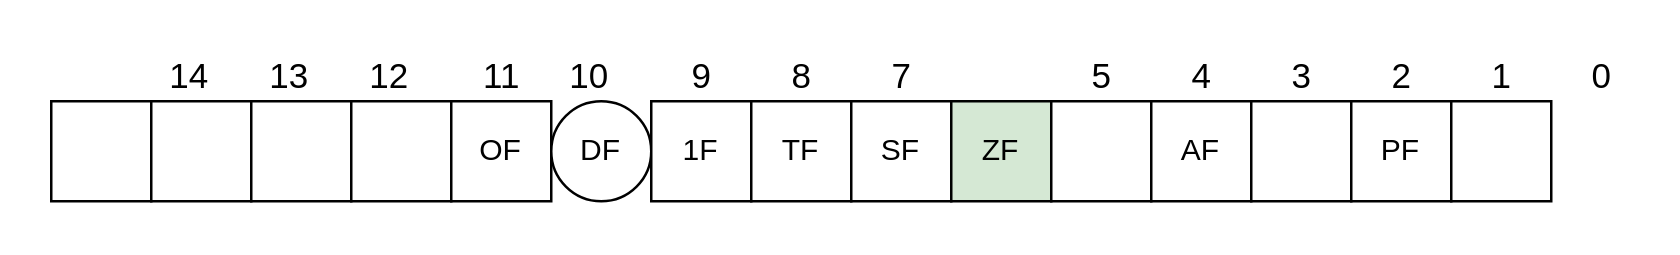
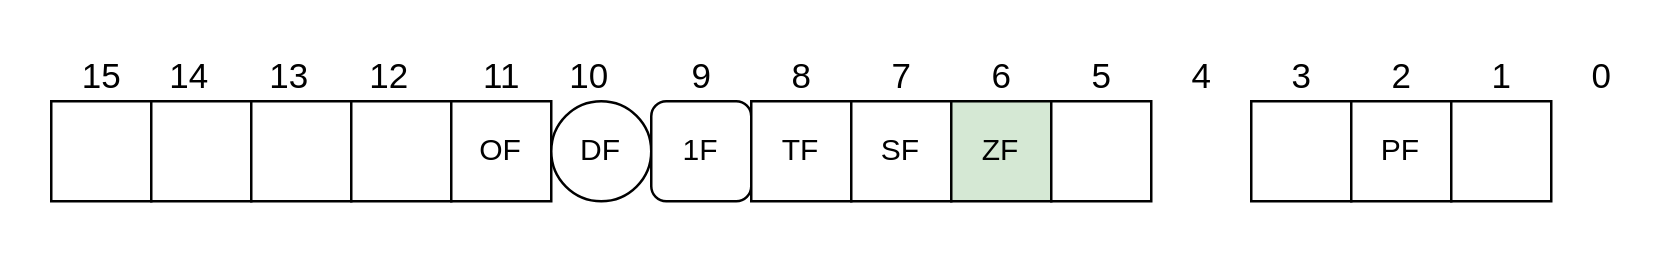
+ <mxCell id="4" value="15" style="text;html=1;align=center;verticalAlign=middle;resizable=0;points=[];autosize=1;fontSize=14;" vertex="1" parent="1"><mxGeometry x="25" y="20" width="30" height="20" as="geometry" /></mxCell>
+ <mxCell id="21" value="6" style="text;html=1;align=center;verticalAlign=middle;resizable=0;points=[];autosize=1;fontSize=14;" vertex="1" parent="1"><mxGeometry x="390" y="20" width="20" height="20" as="geometry" /></mxCell>
- <mxCell id="14" value="1F" style="whiteSpace=wrap;html=1;aspect=fixed;" vertex="1" parent="1"><mxGeometry x="260" y="40" width="40" height="40" as="geometry" /></mxCell>
+ <mxCell id="14" value="1F" style="whiteSpace=wrap;html=1;aspect=fixed;rounded=1;" vertex="1" parent="1"><mxGeometry x="260" y="40" width="40" height="40" as="geometry" /></mxCell>
- <mxCell id="24" value="AF" style="whiteSpace=wrap;html=1;aspect=fixed;" vertex="1" parent="1"><mxGeometry x="460" y="40" width="40" height="40" as="geometry" /></mxCell>
